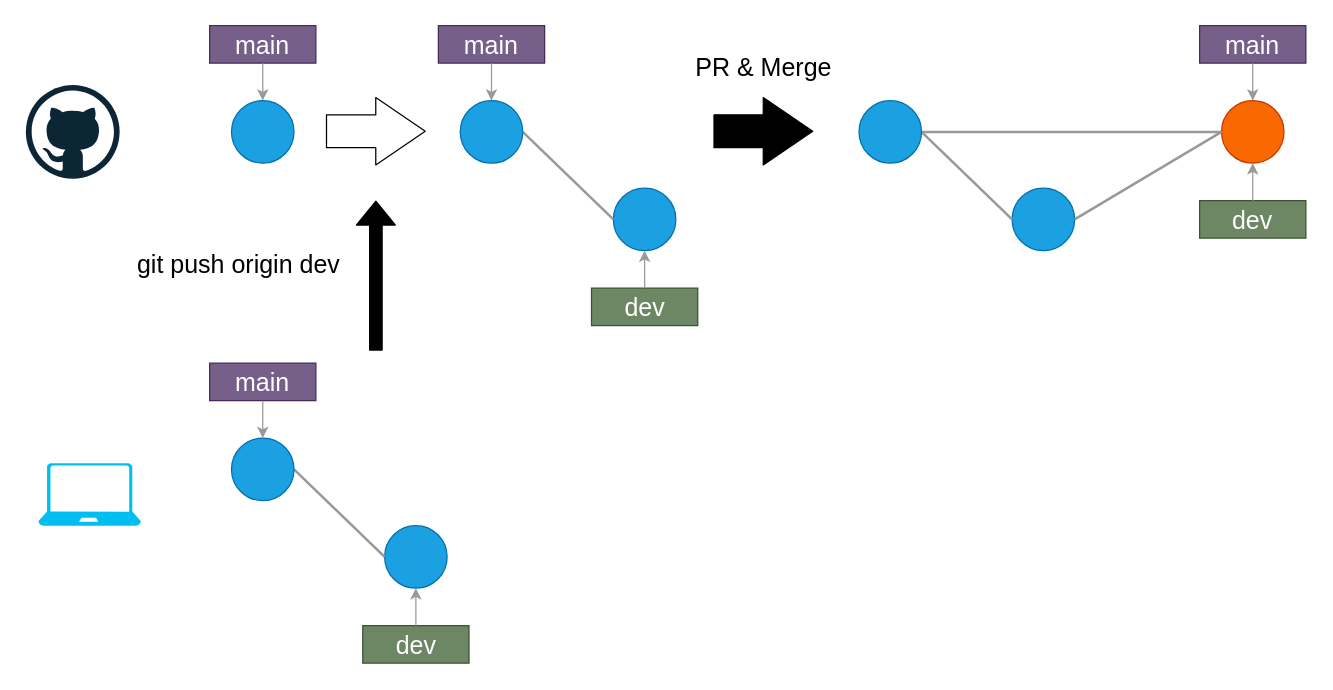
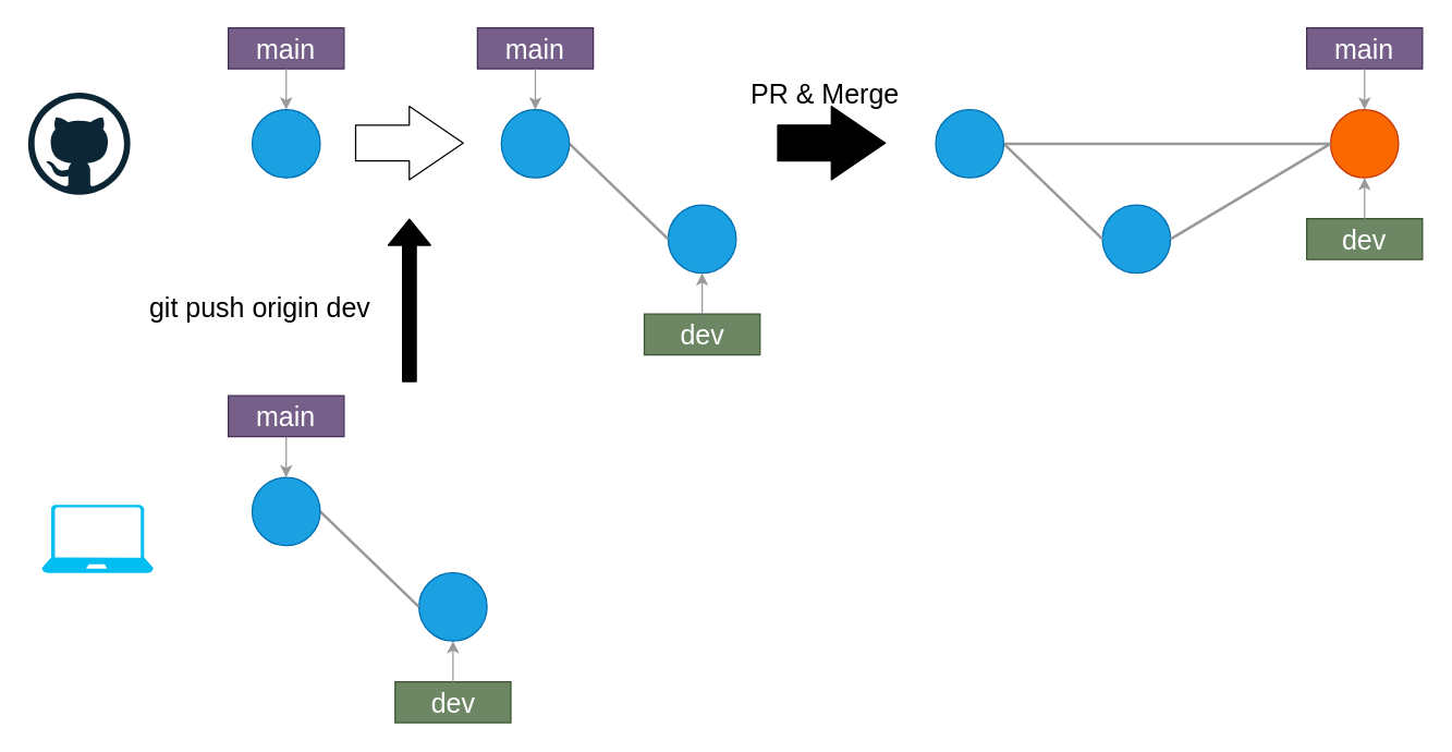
- <mxCell id="35" value="PR &amp;amp; Merge" style="text;html=1;align=center;verticalAlign=middle;resizable=0;points=[];autosize=1;strokeColor=none;fillColor=none;fontColor=#000000;fontSize=20;" parent="1" vertex="1"><mxGeometry x="550" y="37.5" width="120" height="30" as="geometry" /></mxCell>
+ <mxCell id="35" value="PR &amp;amp; Merge" style="text;html=1;align=center;verticalAlign=middle;resizable=0;points=[];autosize=1;strokeColor=none;fillColor=none;fontColor=#000000;fontSize=20;" parent="1" vertex="1"><mxGeometry x="545" y="52.5" width="120" height="30" as="geometry" /></mxCell>
- <mxCell id="24" value="git push origin dev" style="text;html=1;align=center;verticalAlign=middle;resizable=0;points=[];autosize=1;strokeColor=none;fillColor=none;fontColor=#000000;fontSize=20;" parent="1" vertex="1"><mxGeometry x="100" y="195" width="180" height="30" as="geometry" /></mxCell>
+ <mxCell id="24" value="git push origin dev" style="text;html=1;align=center;verticalAlign=middle;resizable=0;points=[];autosize=1;strokeColor=none;fillColor=none;fontColor=#000000;fontSize=20;" parent="1" vertex="1"><mxGeometry x="100" y="210" width="180" height="30" as="geometry" /></mxCell>
